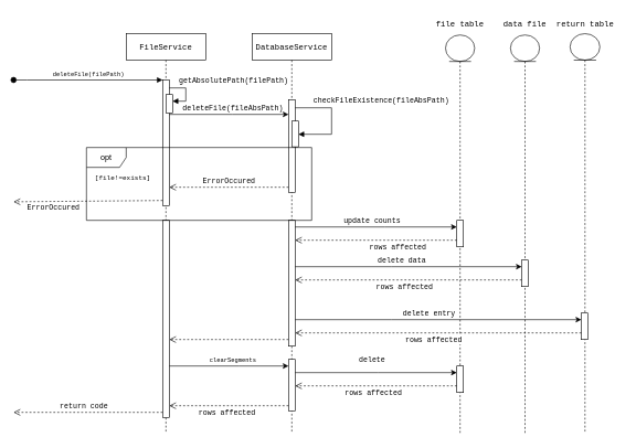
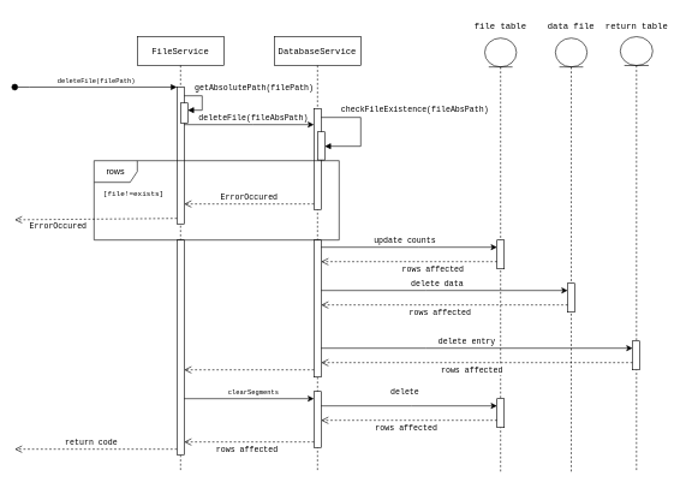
- <mxCell id="18" value="opt" style="shape=umlFrame;whiteSpace=wrap;html=1;pointerEvents=0;" parent="1" vertex="1"><mxGeometry x="130" y="222" width="340" height="110" as="geometry" /></mxCell>
+ <mxCell id="18" value="rows" style="shape=umlFrame;whiteSpace=wrap;html=1;pointerEvents=0;" parent="1" vertex="1"><mxGeometry x="130" y="222" width="340" height="110" as="geometry" /></mxCell>
